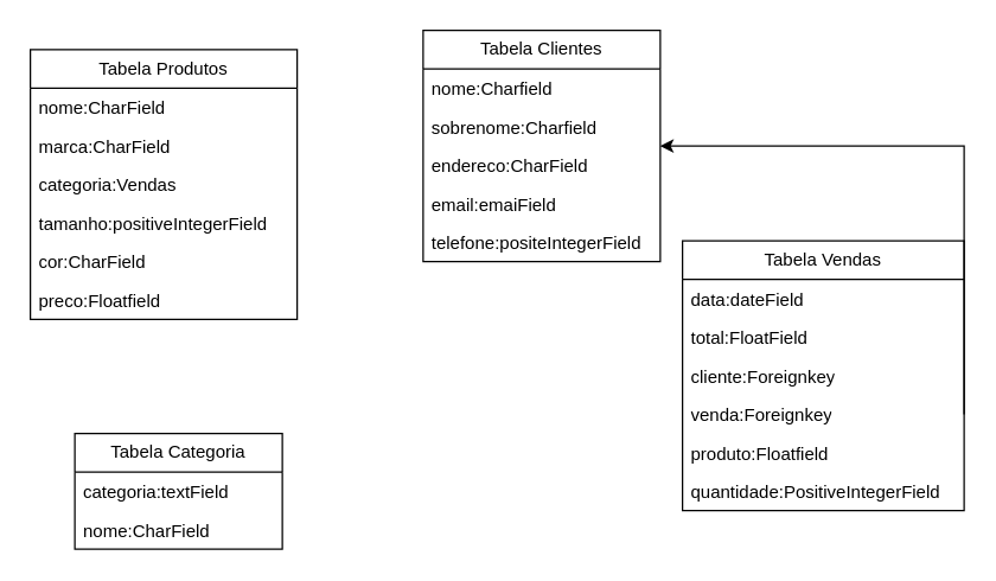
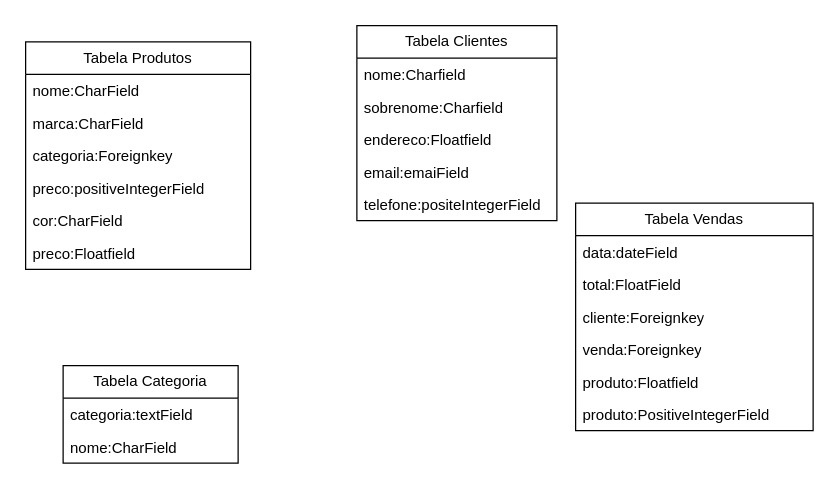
- <mxCell id="25" style="edgeStyle=orthogonalEdgeStyle;rounded=0;orthogonalLoop=1;jettySize=auto;html=1;exitX=1;exitY=0.5;exitDx=0;exitDy=0;" edge="1" parent="1" source="18" target="9"><mxGeometry relative="1" as="geometry"><Array as="points"><mxPoint x="650" y="279" /><mxPoint x="650" y="32" /></Array></mxGeometry></mxCell>
- <mxCell id="12" value="endereco:CharField" style="text;strokeColor=none;fillColor=none;align=left;verticalAlign=top;spacingLeft=4;spacingRight=4;overflow=hidden;rotatable=0;points=[[0,0.5],[1,0.5]];portConstraint=eastwest;whiteSpace=wrap;html=1;" vertex="1" parent="9"><mxGeometry y="78" width="160" height="26" as="geometry" /></mxCell>
+ <mxCell id="12" value="endereco:Floatfield" style="text;strokeColor=none;fillColor=none;align=left;verticalAlign=top;spacingLeft=4;spacingRight=4;overflow=hidden;rotatable=0;points=[[0,0.5],[1,0.5]];portConstraint=eastwest;whiteSpace=wrap;html=1;" vertex="1" parent="9"><mxGeometry y="78" width="160" height="26" as="geometry" /></mxCell>
- <mxCell id="5" value="&lt;div&gt;categoria:Vendas&lt;/div&gt;" style="text;strokeColor=none;fillColor=none;align=left;verticalAlign=top;spacingLeft=4;spacingRight=4;overflow=hidden;rotatable=0;points=[[0,0.5],[1,0.5]];portConstraint=eastwest;whiteSpace=wrap;html=1;" vertex="1" parent="2"><mxGeometry y="78" width="180" height="26" as="geometry" /></mxCell>
+ <mxCell id="5" value="&lt;div&gt;categoria:Foreignkey&lt;/div&gt;" style="text;strokeColor=none;fillColor=none;align=left;verticalAlign=top;spacingLeft=4;spacingRight=4;overflow=hidden;rotatable=0;points=[[0,0.5],[1,0.5]];portConstraint=eastwest;whiteSpace=wrap;html=1;" vertex="1" parent="2"><mxGeometry y="78" width="180" height="26" as="geometry" /></mxCell>
- <mxCell id="6" value="tamanho:positiveIntegerField" style="text;strokeColor=none;fillColor=none;align=left;verticalAlign=top;spacingLeft=4;spacingRight=4;overflow=hidden;rotatable=0;points=[[0,0.5],[1,0.5]];portConstraint=eastwest;whiteSpace=wrap;html=1;" vertex="1" parent="2"><mxGeometry y="104" width="180" height="26" as="geometry" /></mxCell>
+ <mxCell id="6" value="preco:positiveIntegerField" style="text;strokeColor=none;fillColor=none;align=left;verticalAlign=top;spacingLeft=4;spacingRight=4;overflow=hidden;rotatable=0;points=[[0,0.5],[1,0.5]];portConstraint=eastwest;whiteSpace=wrap;html=1;" vertex="1" parent="2"><mxGeometry y="104" width="180" height="26" as="geometry" /></mxCell>
- <mxCell id="21" value="quantidade:PositiveIntegerField" style="text;strokeColor=none;fillColor=none;align=left;verticalAlign=top;spacingLeft=4;spacingRight=4;overflow=hidden;rotatable=0;points=[[0,0.5],[1,0.5]];portConstraint=eastwest;whiteSpace=wrap;html=1;" vertex="1" parent="15"><mxGeometry y="156" width="190" height="26" as="geometry" /></mxCell>
+ <mxCell id="21" value="produto:PositiveIntegerField" style="text;strokeColor=none;fillColor=none;align=left;verticalAlign=top;spacingLeft=4;spacingRight=4;overflow=hidden;rotatable=0;points=[[0,0.5],[1,0.5]];portConstraint=eastwest;whiteSpace=wrap;html=1;" vertex="1" parent="15"><mxGeometry y="156" width="190" height="26" as="geometry" /></mxCell>
